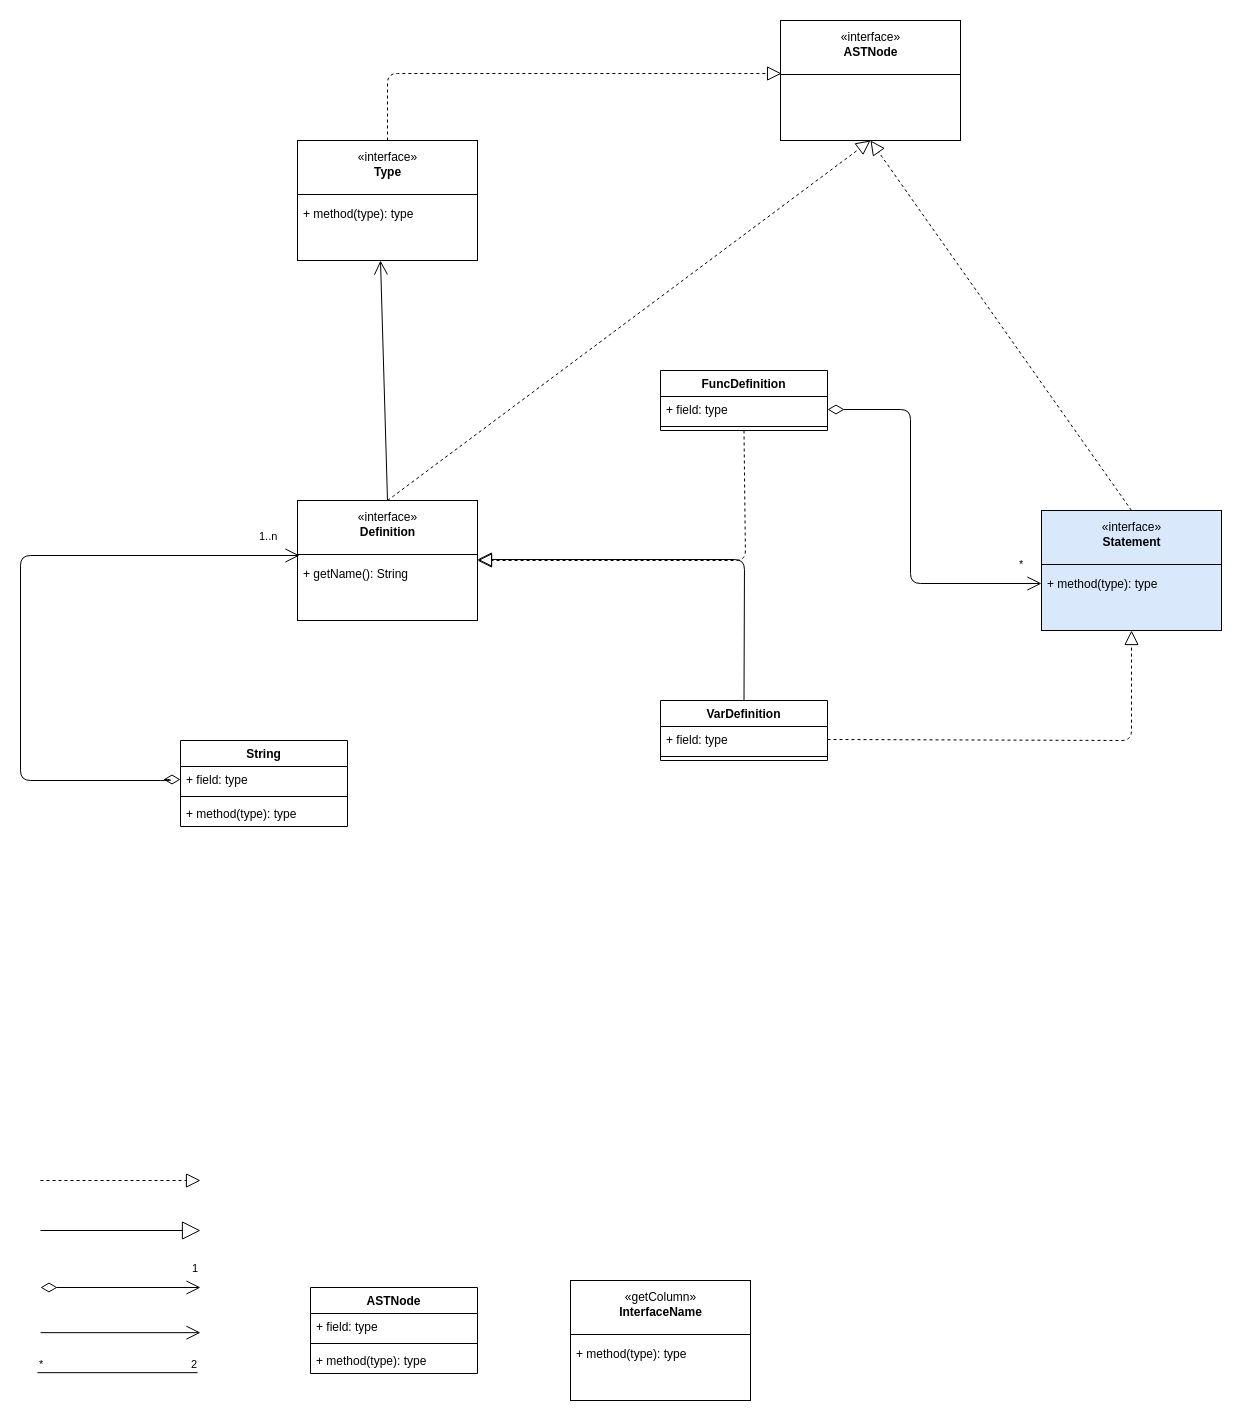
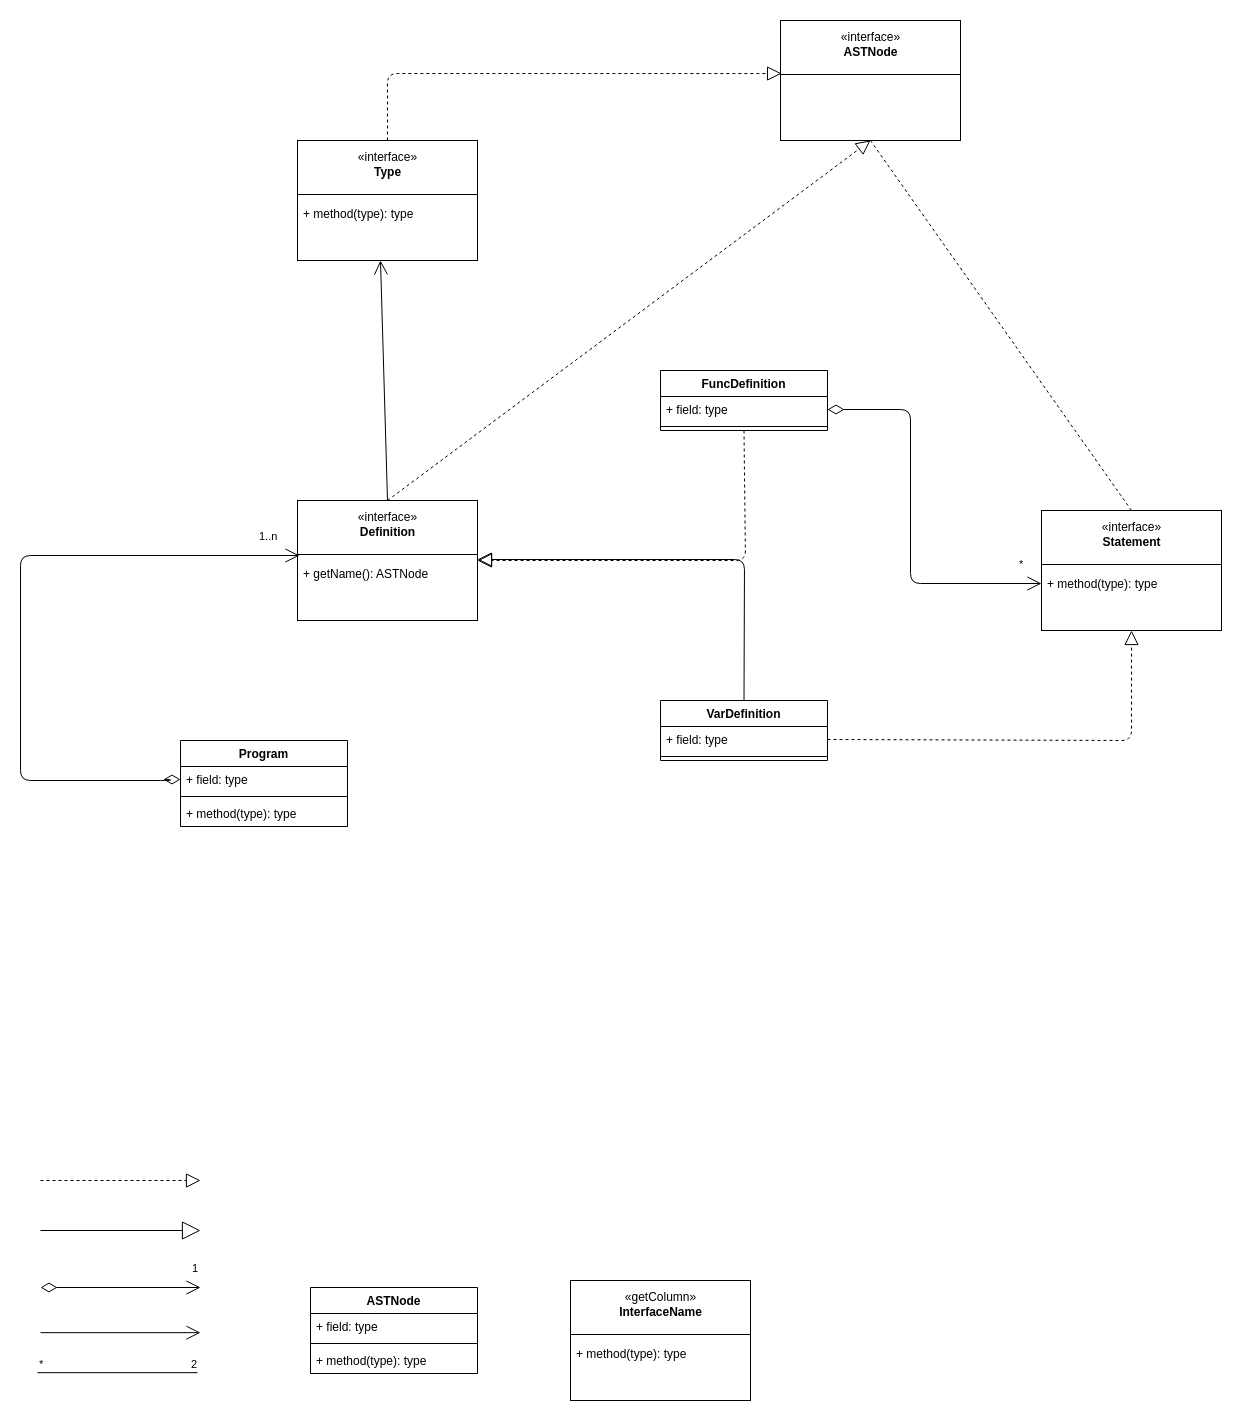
- <mxCell id="55" value="" style="endArrow=block;dashed=1;endFill=0;endSize=12;html=1;entryX=0.5;entryY=1;entryDx=0;entryDy=0;exitX=0.5;exitY=0;exitDx=0;exitDy=0;" edge="1" parent="1" source="44" target="51"><mxGeometry width="160" relative="1" as="geometry"><mxPoint x="950" y="350" as="sourcePoint" /><mxPoint x="1110" y="350" as="targetPoint" /></mxGeometry></mxCell>
+ <mxCell id="55" value="" style="endArrow=none;dashed=1;endFill=0;endSize=12;html=1;entryX=0.5;entryY=1;entryDx=0;entryDy=0;exitX=0.5;exitY=0;exitDx=0;exitDy=0;" edge="1" parent="1" source="44" target="51"><mxGeometry width="160" relative="1" as="geometry"><mxPoint x="950" y="350" as="sourcePoint" /><mxPoint x="1110" y="350" as="targetPoint" /></mxGeometry></mxCell>
- <mxCell id="44" value="«interface»&lt;br&gt;&lt;b&gt;Statement&lt;br&gt;&lt;br&gt;&lt;br&gt;&lt;br&gt;&lt;br&gt;&lt;br&gt;&lt;/b&gt;" style="html=1;fillColor=#dae8fc;" vertex="1" parent="42"><mxGeometry width="180" height="120" as="geometry" /></mxCell>
+ <mxCell id="44" value="«interface»&lt;br&gt;&lt;b&gt;Statement&lt;br&gt;&lt;br&gt;&lt;br&gt;&lt;br&gt;&lt;br&gt;&lt;br&gt;&lt;/b&gt;" style="html=1;" vertex="1" parent="42"><mxGeometry width="180" height="120" as="geometry" /></mxCell>
- <mxCell id="26" value="+ getName(): String" style="text;strokeColor=none;fillColor=none;align=left;verticalAlign=top;spacingLeft=4;spacingRight=4;overflow=hidden;rotatable=0;points=[[0,0.5],[1,0.5]];portConstraint=eastwest;" vertex="1" parent="22"><mxGeometry y="60" width="180" height="26" as="geometry" /></mxCell>
+ <mxCell id="26" value="+ getName(): ASTNode" style="text;strokeColor=none;fillColor=none;align=left;verticalAlign=top;spacingLeft=4;spacingRight=4;overflow=hidden;rotatable=0;points=[[0,0.5],[1,0.5]];portConstraint=eastwest;" vertex="1" parent="22"><mxGeometry y="60" width="180" height="26" as="geometry" /></mxCell>
- <mxCell id="18" value="String" style="swimlane;fontStyle=1;align=center;verticalAlign=top;childLayout=stackLayout;horizontal=1;startSize=26;horizontalStack=0;resizeParent=1;resizeParentMax=0;resizeLast=0;collapsible=1;marginBottom=0;" vertex="1" parent="1"><mxGeometry x="180" y="740" width="167" height="86" as="geometry" /></mxCell>
+ <mxCell id="18" value="Program" style="swimlane;fontStyle=1;align=center;verticalAlign=top;childLayout=stackLayout;horizontal=1;startSize=26;horizontalStack=0;resizeParent=1;resizeParentMax=0;resizeLast=0;collapsible=1;marginBottom=0;" vertex="1" parent="1"><mxGeometry x="180" y="740" width="167" height="86" as="geometry" /></mxCell>
